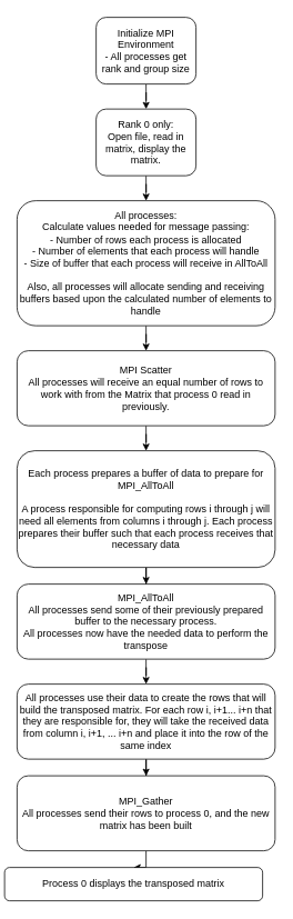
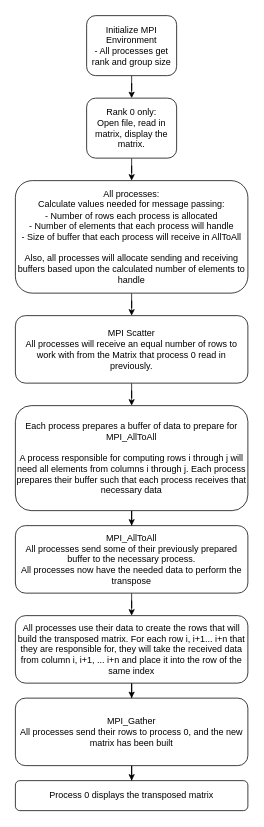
- <mxCell id="18" value="Process 0 displays the transposed matrix" style="rounded=1;whiteSpace=wrap;html=1;" vertex="1" parent="1"><mxGeometry x="5" y="1040" width="310" height="40" as="geometry" /></mxCell>
+ <mxCell id="18" value="Process 0 displays the transposed matrix" style="rounded=1;whiteSpace=wrap;html=1;" vertex="1" parent="1"><mxGeometry x="20" y="1040" width="310" height="40" as="geometry" /></mxCell>
